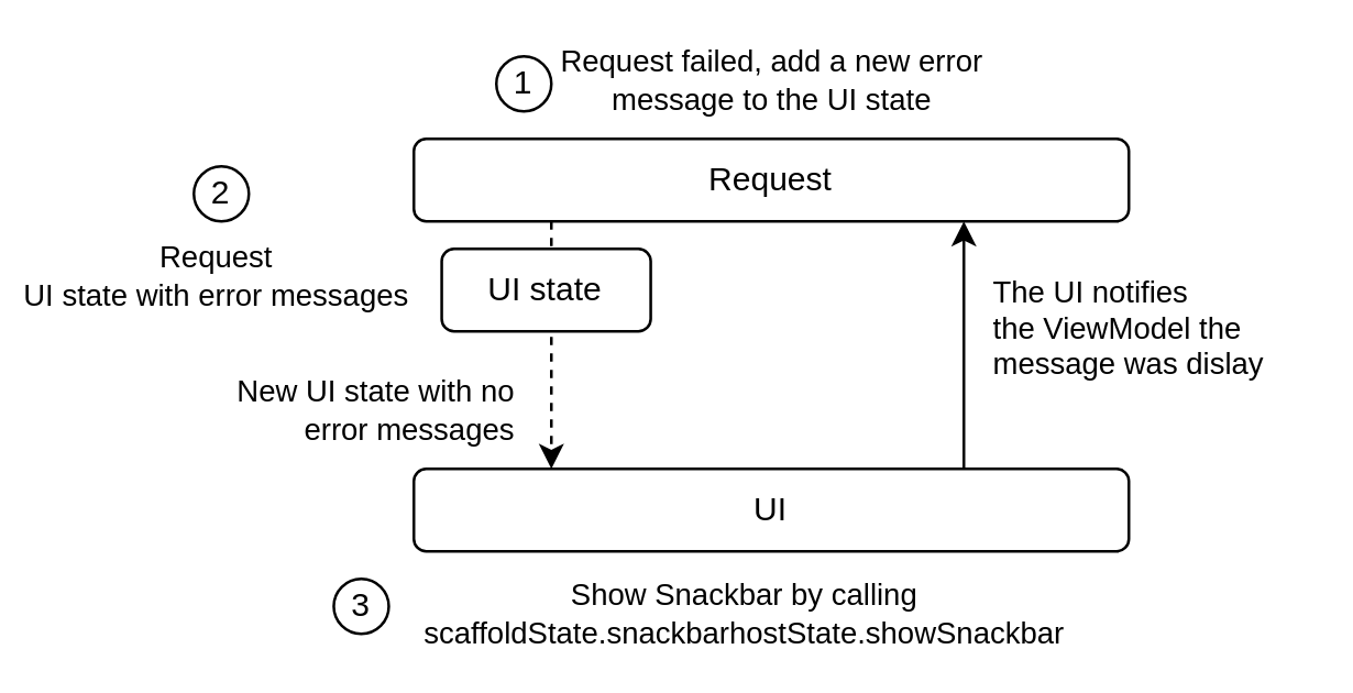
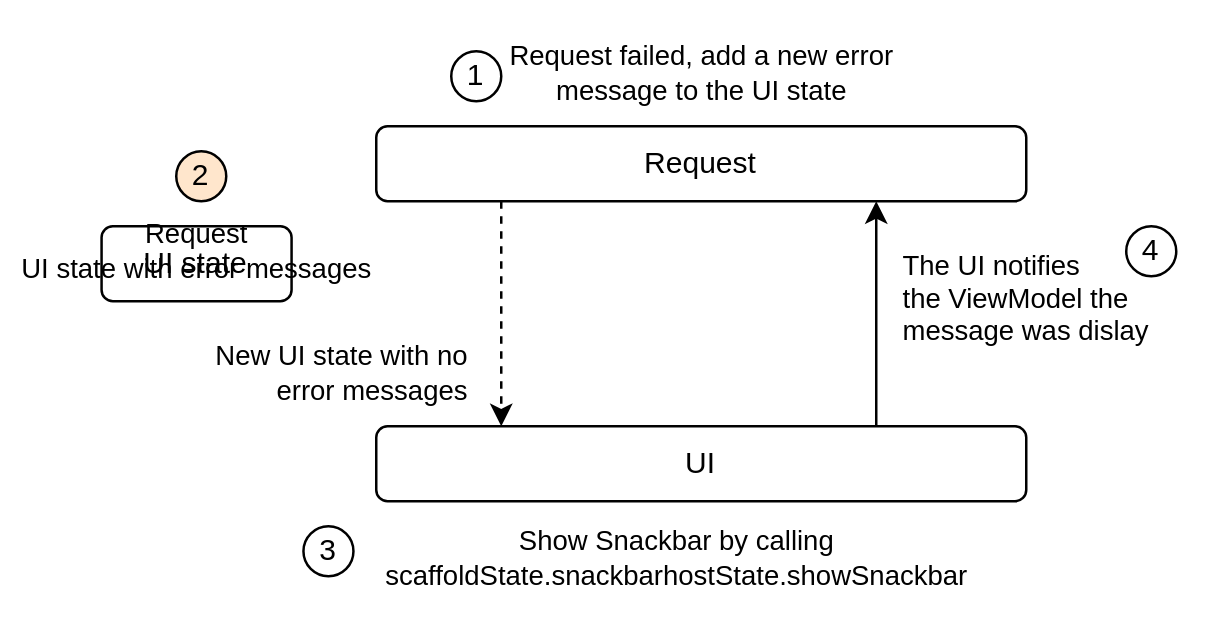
- <mxCell id="12" value="2" style="ellipse;whiteSpace=wrap;html=1;labelBackgroundColor=none;" vertex="1" parent="1"><mxGeometry x="70" y="60" width="20" height="20" as="geometry" /></mxCell>
+ <mxCell id="12" value="2" style="ellipse;whiteSpace=wrap;html=1;labelBackgroundColor=none;fillColor=#ffe6cc;" vertex="1" parent="1"><mxGeometry x="70" y="60" width="20" height="20" as="geometry" /></mxCell>
+ <mxCell id="14" value="4" style="ellipse;whiteSpace=wrap;html=1;labelBackgroundColor=none;" vertex="1" parent="1"><mxGeometry x="450" y="90" width="20" height="20" as="geometry" /></mxCell>
- <mxCell id="4" value="UI state" style="rounded=1;whiteSpace=wrap;html=1;" vertex="1" parent="1"><mxGeometry x="160.13" y="90" width="76" height="30" as="geometry" /></mxCell>
+ <mxCell id="4" value="UI state" style="rounded=1;whiteSpace=wrap;html=1;" vertex="1" parent="1"><mxGeometry x="40.13" y="90" width="76" height="30" as="geometry" /></mxCell>
